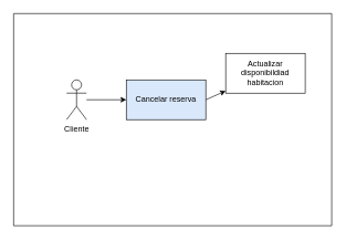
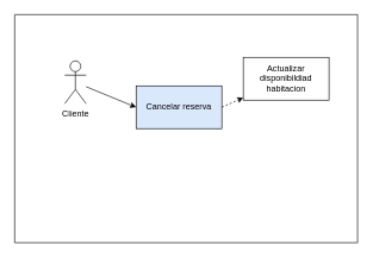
- <mxCell id="9" value="" style="endArrow=classic;html=1;exitX=1;exitY=0.5;exitDx=0;exitDy=0;" edge="1" parent="1" source="8" target="10"><mxGeometry width="50" height="50" relative="1" as="geometry"><mxPoint x="380" y="260" as="sourcePoint" /><mxPoint x="400" y="150" as="targetPoint" /></mxGeometry></mxCell>
+ <mxCell id="9" value="" style="endArrow=classic;html=1;exitX=1;exitY=0.5;exitDx=0;exitDy=0;dashed=1;" edge="1" parent="1" source="8" target="10"><mxGeometry width="50" height="50" relative="1" as="geometry"><mxPoint x="380" y="260" as="sourcePoint" /><mxPoint x="400" y="150" as="targetPoint" /></mxGeometry></mxCell>
- <mxCell id="2" value="Cliente" style="shape=umlActor;verticalLabelPosition=bottom;labelBackgroundColor=#ffffff;verticalAlign=top;html=1;outlineConnect=0;" vertex="1" parent="1"><mxGeometry x="100" y="120" width="30" height="60" as="geometry" /></mxCell>
+ <mxCell id="2" value="Cliente" style="shape=umlActor;verticalLabelPosition=bottom;labelBackgroundColor=#ffffff;verticalAlign=top;html=1;outlineConnect=0;" vertex="1" parent="1"><mxGeometry x="90" y="85" width="30" height="60" as="geometry" /></mxCell>
